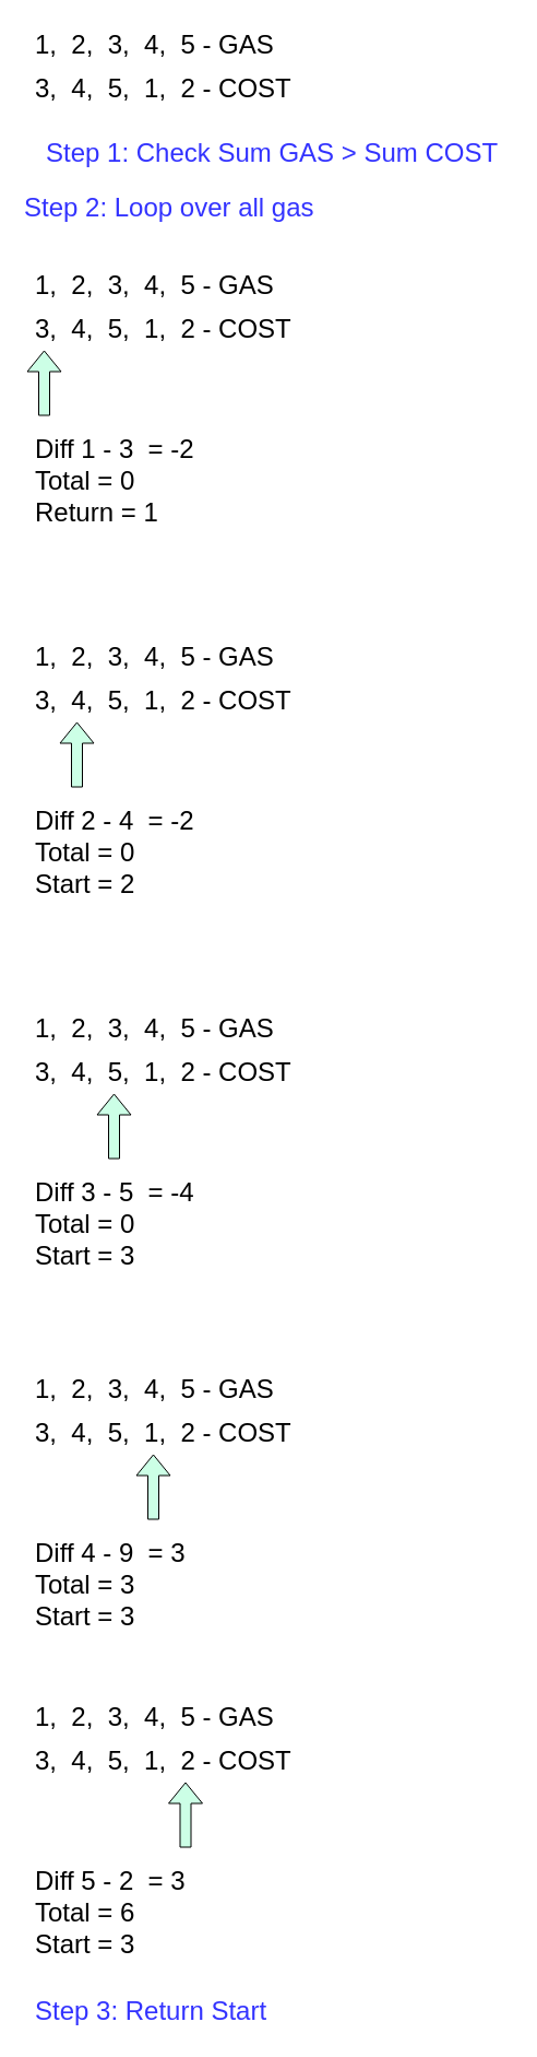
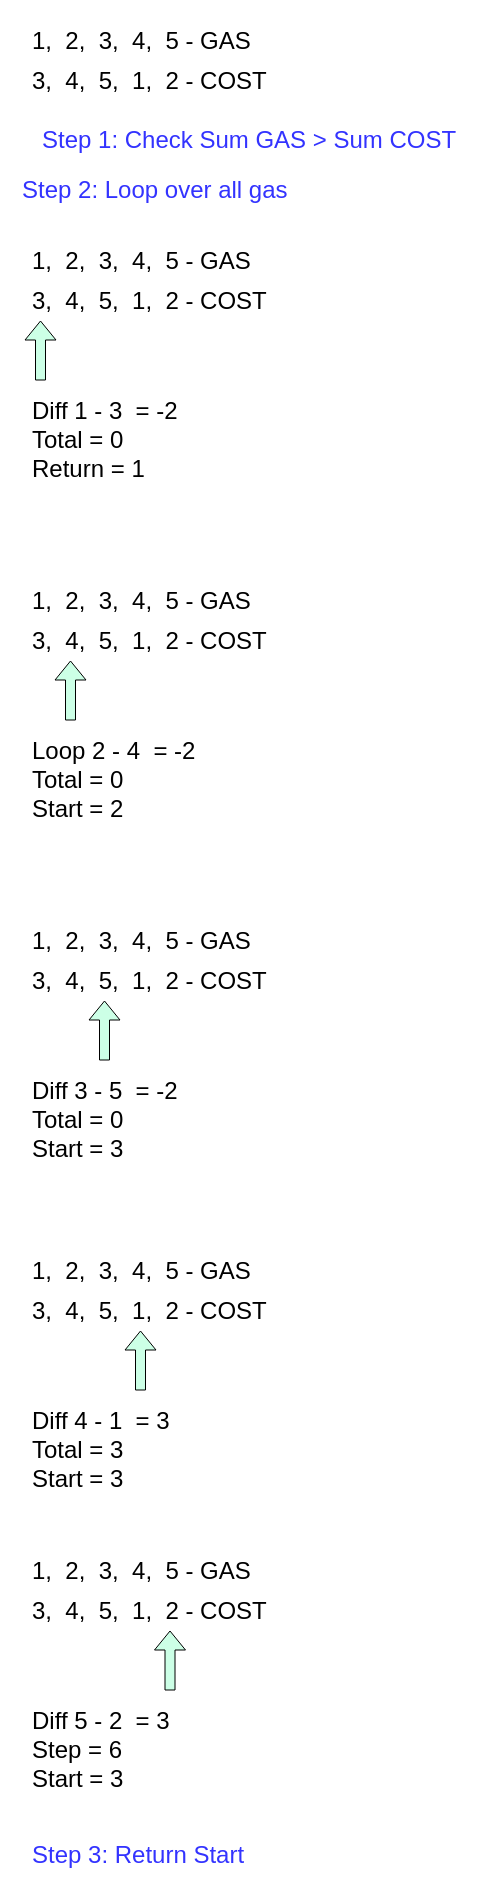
- <mxCell id="9" value="&lt;font style=&quot;font-size: 24px&quot;&gt;Diff 2 - 4&amp;nbsp; = -2&lt;br&gt;Total = 0&lt;br&gt;Start = 2&lt;br&gt;&lt;/font&gt;" style="text;html=1;" vertex="1" parent="1"><mxGeometry x="30" y="730" width="190" height="120" as="geometry" /></mxCell>
+ <mxCell id="9" value="&lt;font style=&quot;font-size: 24px&quot;&gt;Loop 2 - 4&amp;nbsp; = -2&lt;br&gt;Total = 0&lt;br&gt;Start = 2&lt;br&gt;&lt;/font&gt;" style="text;html=1;" vertex="1" parent="1"><mxGeometry x="30" y="730" width="190" height="120" as="geometry" /></mxCell>
- <mxCell id="13" value="&lt;font style=&quot;font-size: 24px&quot;&gt;Diff 3 - 5&amp;nbsp; = -4&lt;br&gt;Total = 0&lt;br&gt;Start = 3&lt;br&gt;&lt;/font&gt;" style="text;html=1;" vertex="1" parent="1"><mxGeometry x="30" y="1070" width="190" height="120" as="geometry" /></mxCell>
+ <mxCell id="13" value="&lt;font style=&quot;font-size: 24px&quot;&gt;Diff 3 - 5&amp;nbsp; = -2&lt;br&gt;Total = 0&lt;br&gt;Start = 3&lt;br&gt;&lt;/font&gt;" style="text;html=1;" vertex="1" parent="1"><mxGeometry x="30" y="1070" width="190" height="120" as="geometry" /></mxCell>
- <mxCell id="17" value="&lt;font style=&quot;font-size: 24px&quot;&gt;Diff 4 - 9&amp;nbsp; = 3&lt;br&gt;Total = 3&lt;br&gt;Start = 3&lt;br&gt;&lt;/font&gt;" style="text;html=1;" vertex="1" parent="1"><mxGeometry x="30" y="1400" width="190" height="120" as="geometry" /></mxCell>
+ <mxCell id="17" value="&lt;font style=&quot;font-size: 24px&quot;&gt;Diff 4 - 1&amp;nbsp; = 3&lt;br&gt;Total = 3&lt;br&gt;Start = 3&lt;br&gt;&lt;/font&gt;" style="text;html=1;" vertex="1" parent="1"><mxGeometry x="30" y="1400" width="190" height="120" as="geometry" /></mxCell>
- <mxCell id="21" value="&lt;font style=&quot;font-size: 24px&quot;&gt;Diff 5 - 2&amp;nbsp; = 3&lt;br&gt;Total = 6&lt;br&gt;Start = 3&lt;br&gt;&lt;/font&gt;" style="text;html=1;" vertex="1" parent="1"><mxGeometry x="30" y="1700" width="190" height="120" as="geometry" /></mxCell>
+ <mxCell id="21" value="&lt;font style=&quot;font-size: 24px&quot;&gt;Diff 5 - 2&amp;nbsp; = 3&lt;br&gt;Step = 6&lt;br&gt;Start = 3&lt;br&gt;&lt;/font&gt;" style="text;html=1;" vertex="1" parent="1"><mxGeometry x="30" y="1700" width="190" height="120" as="geometry" /></mxCell>
- <mxCell id="25" value="&lt;font style=&quot;font-size: 24px&quot;&gt;Step 3: Return Start&lt;/font&gt;" style="text;html=1;strokeColor=none;fillColor=none;align=left;verticalAlign=middle;whiteSpace=wrap;rounded=0;fontColor=#3333FF;" vertex="1" parent="1"><mxGeometry x="30" y="1820" width="390" height="40" as="geometry" /></mxCell>
+ <mxCell id="25" value="&lt;font style=&quot;font-size: 24px&quot;&gt;Step 3: Return Start&lt;/font&gt;" style="text;html=1;strokeColor=none;fillColor=none;align=left;verticalAlign=middle;whiteSpace=wrap;rounded=0;fontColor=#3333FF;" vertex="1" parent="1"><mxGeometry x="30" y="1835" width="390" height="40" as="geometry" /></mxCell>
